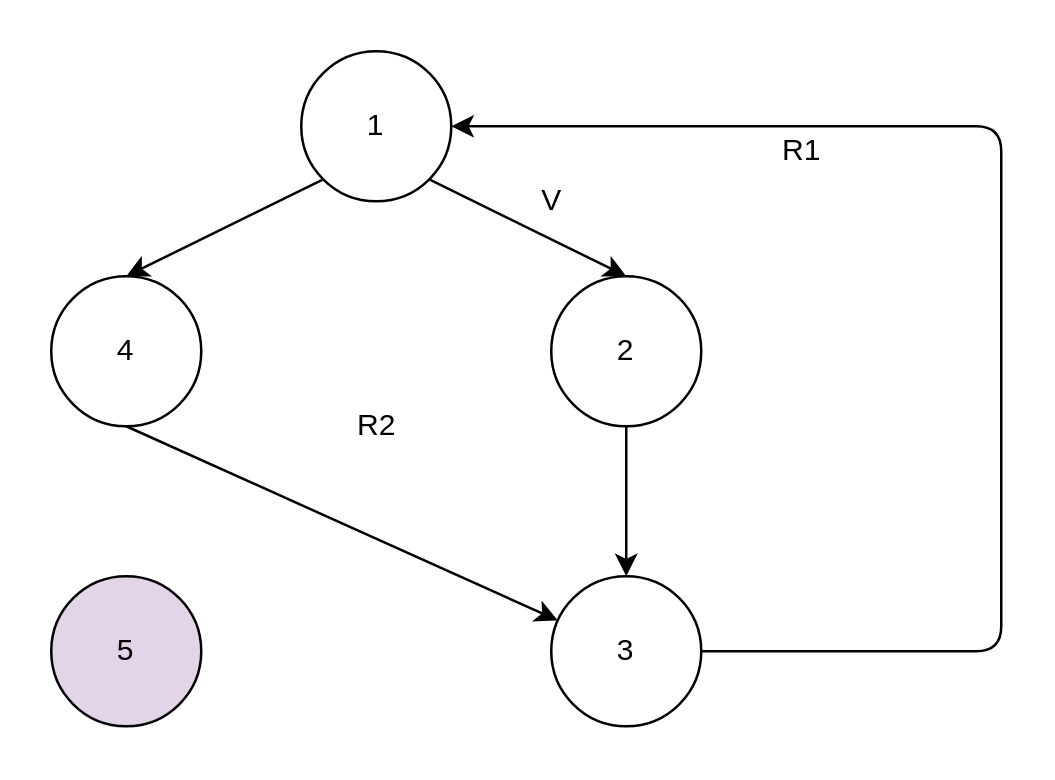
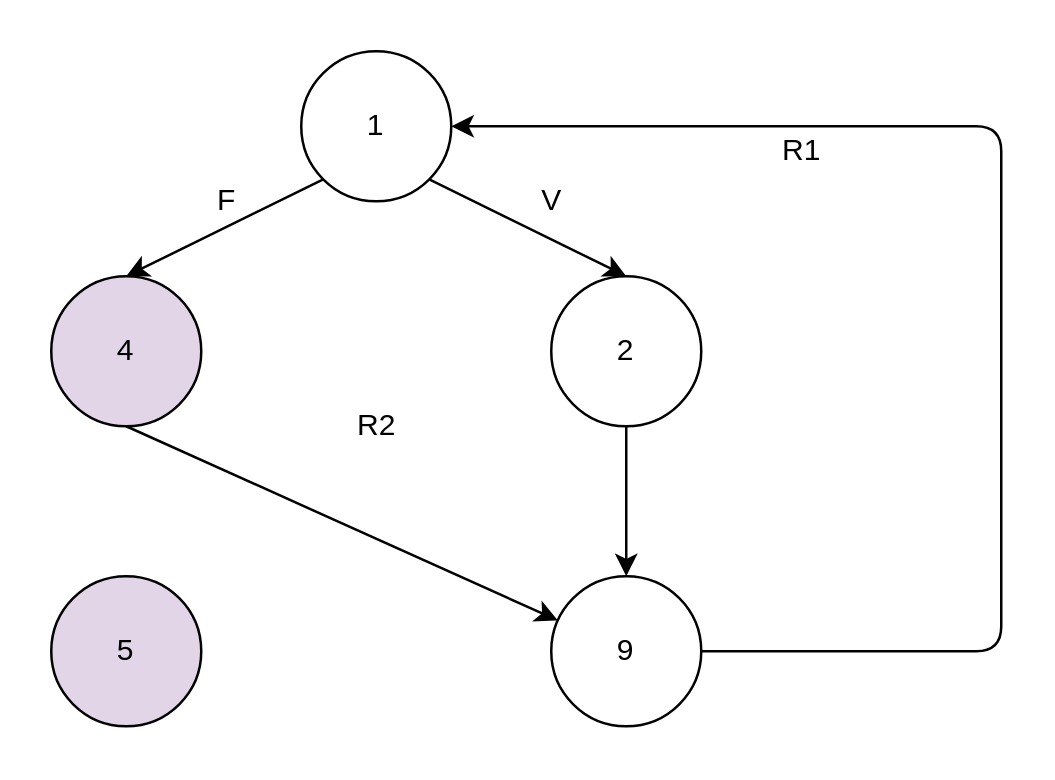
+ <mxCell id="14" value="F" style="text;html=1;align=center;verticalAlign=middle;resizable=0;points=[];autosize=1;strokeColor=none;" vertex="1" parent="1"><mxGeometry x="80" y="70" width="20" height="20" as="geometry" /></mxCell>
- <mxCell id="5" value="4" style="ellipse;whiteSpace=wrap;html=1;aspect=fixed;" vertex="1" parent="1"><mxGeometry x="20" y="110" width="60" height="60" as="geometry" /></mxCell>
+ <mxCell id="5" value="4" style="ellipse;whiteSpace=wrap;html=1;aspect=fixed;fillColor=#e1d5e7;" vertex="1" parent="1"><mxGeometry x="20" y="110" width="60" height="60" as="geometry" /></mxCell>
- <mxCell id="3" value="3" style="ellipse;whiteSpace=wrap;html=1;aspect=fixed;" vertex="1" parent="1"><mxGeometry x="220" y="230" width="60" height="60" as="geometry" /></mxCell>
+ <mxCell id="3" value="9" style="ellipse;whiteSpace=wrap;html=1;aspect=fixed;" vertex="1" parent="1"><mxGeometry x="220" y="230" width="60" height="60" as="geometry" /></mxCell>
